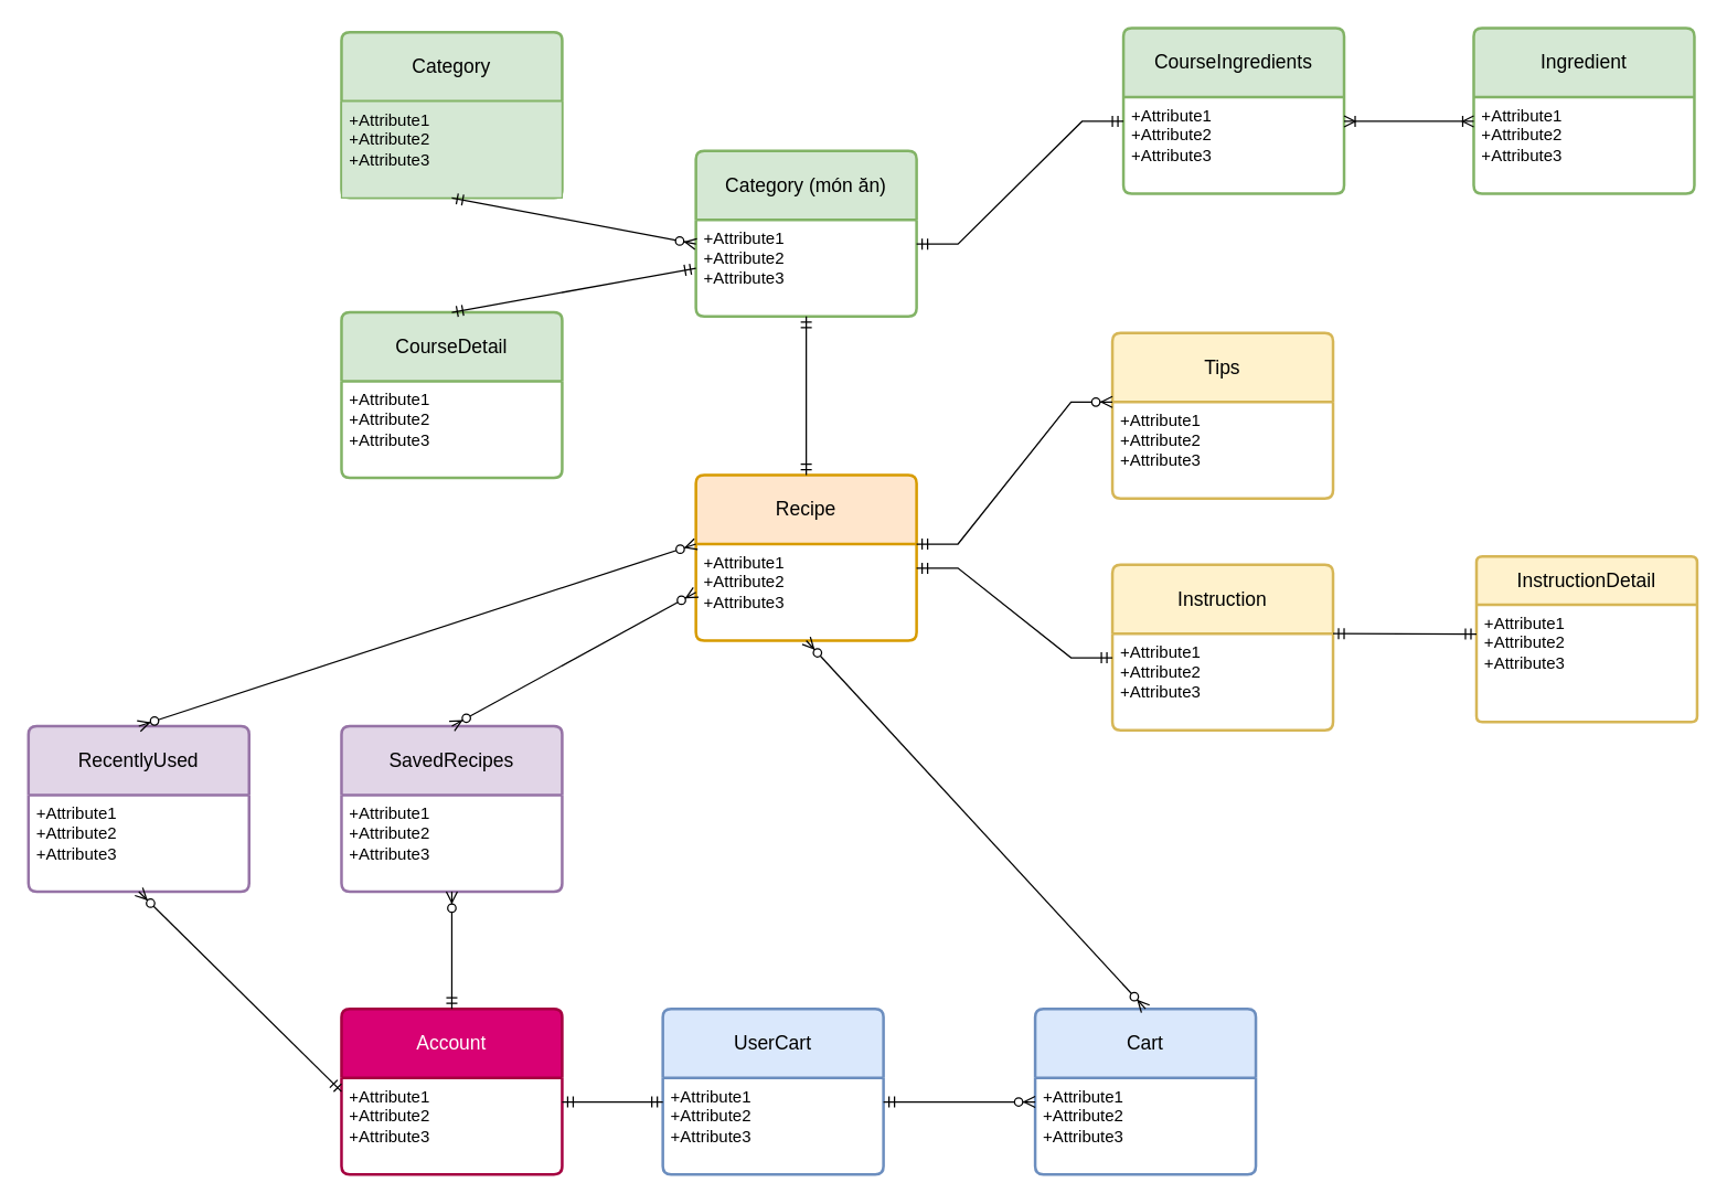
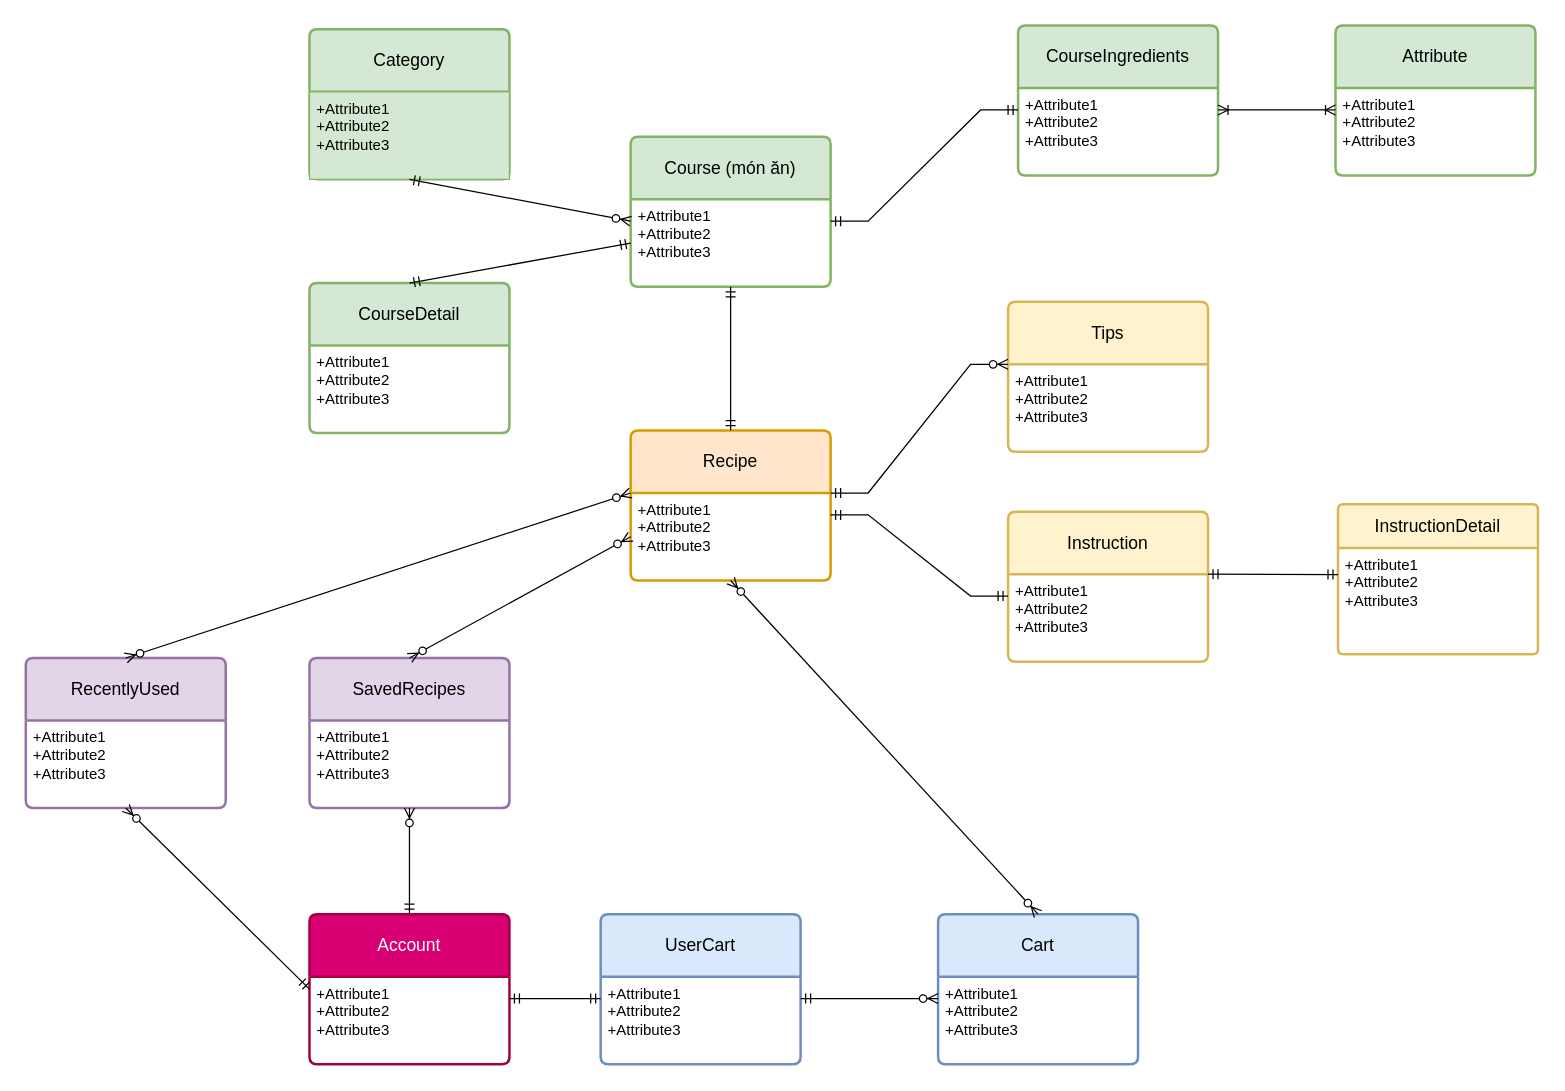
- <mxCell id="6" value="Ingredient" style="swimlane;childLayout=stackLayout;horizontal=1;startSize=50;horizontalStack=0;rounded=1;fontSize=14;fontStyle=0;strokeWidth=2;resizeParent=0;resizeLast=1;shadow=0;dashed=0;align=center;arcSize=4;whiteSpace=wrap;html=1;swimlaneFillColor=default;fillColor=#d5e8d4;strokeColor=#82b366;" vertex="1" parent="1"><mxGeometry x="1068" y="20" width="160" height="120" as="geometry" /></mxCell>
+ <mxCell id="6" value="Attribute" style="swimlane;childLayout=stackLayout;horizontal=1;startSize=50;horizontalStack=0;rounded=1;fontSize=14;fontStyle=0;strokeWidth=2;resizeParent=0;resizeLast=1;shadow=0;dashed=0;align=center;arcSize=4;whiteSpace=wrap;html=1;swimlaneFillColor=default;fillColor=#d5e8d4;strokeColor=#82b366;" vertex="1" parent="1"><mxGeometry x="1068" y="20" width="160" height="120" as="geometry" /></mxCell>
- <mxCell id="8" value="Category (món ăn)" style="swimlane;childLayout=stackLayout;horizontal=1;startSize=50;horizontalStack=0;rounded=1;fontSize=14;fontStyle=0;strokeWidth=2;resizeParent=0;resizeLast=1;shadow=0;dashed=0;align=center;arcSize=4;whiteSpace=wrap;html=1;swimlaneFillColor=default;fillColor=#d5e8d4;strokeColor=#82b366;" vertex="1" parent="1"><mxGeometry x="504" y="109" width="160" height="120" as="geometry" /></mxCell>
+ <mxCell id="8" value="Course (món ăn)" style="swimlane;childLayout=stackLayout;horizontal=1;startSize=50;horizontalStack=0;rounded=1;fontSize=14;fontStyle=0;strokeWidth=2;resizeParent=0;resizeLast=1;shadow=0;dashed=0;align=center;arcSize=4;whiteSpace=wrap;html=1;swimlaneFillColor=default;fillColor=#d5e8d4;strokeColor=#82b366;" vertex="1" parent="1"><mxGeometry x="504" y="109" width="160" height="120" as="geometry" /></mxCell>
